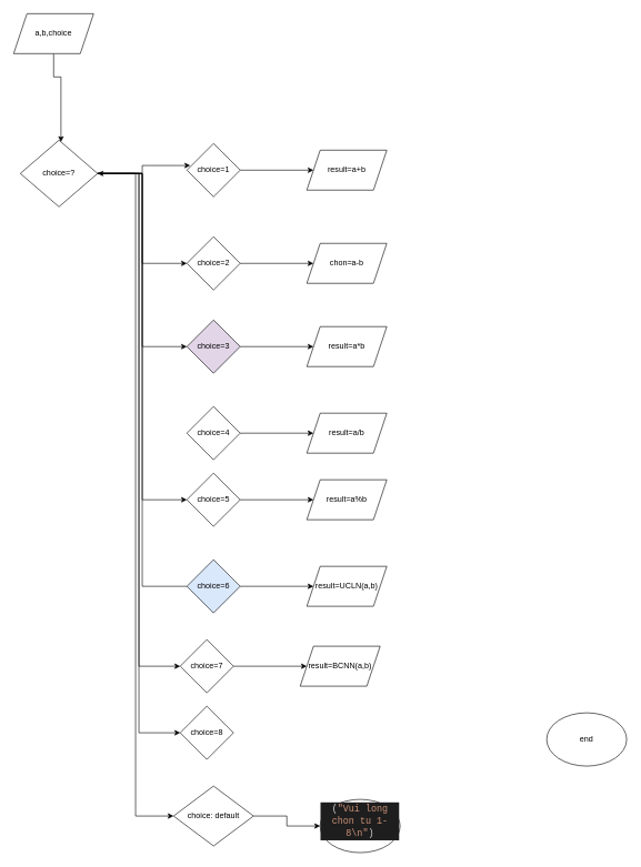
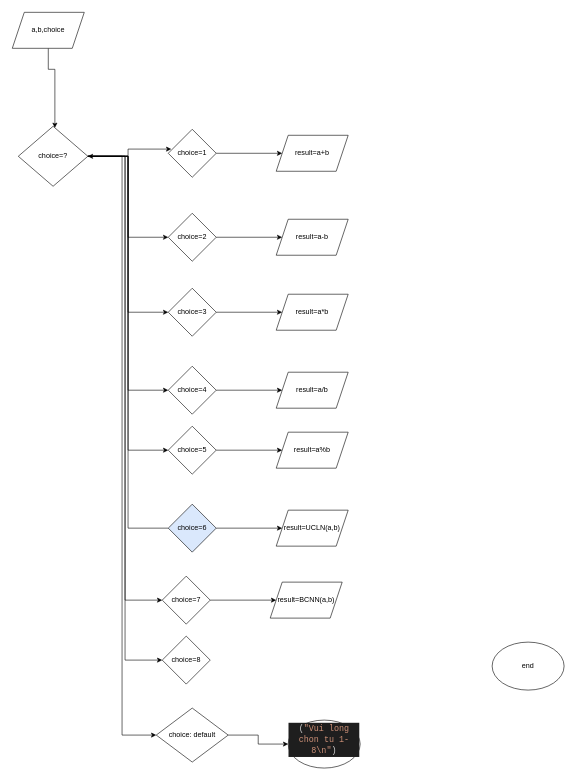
- <mxCell id="18" value="chon=a-b" style="shape=parallelogram;perimeter=parallelogramPerimeter;whiteSpace=wrap;html=1;fixedSize=1;" parent="1" vertex="1"><mxGeometry x="460" y="365" width="120" height="60" as="geometry" /></mxCell>
+ <mxCell id="18" value="result=a-b" style="shape=parallelogram;perimeter=parallelogramPerimeter;whiteSpace=wrap;html=1;fixedSize=1;" parent="1" vertex="1"><mxGeometry x="460" y="365" width="120" height="60" as="geometry" /></mxCell>
- <mxCell id="20" value="choice=3" style="rhombus;whiteSpace=wrap;html=1;fillColor=#e1d5e7;" parent="1" vertex="1"><mxGeometry x="280" y="480" width="80" height="80" as="geometry" /></mxCell>
+ <mxCell id="20" value="choice=3" style="rhombus;whiteSpace=wrap;html=1;" parent="1" vertex="1"><mxGeometry x="280" y="480" width="80" height="80" as="geometry" /></mxCell>
+ <mxCell id="7" style="edgeStyle=orthogonalEdgeStyle;rounded=0;orthogonalLoop=1;jettySize=auto;html=1;entryX=0;entryY=0.5;entryDx=0;entryDy=0;" parent="1" source="11" target="23" edge="1"><mxGeometry relative="1" as="geometry" /></mxCell>
